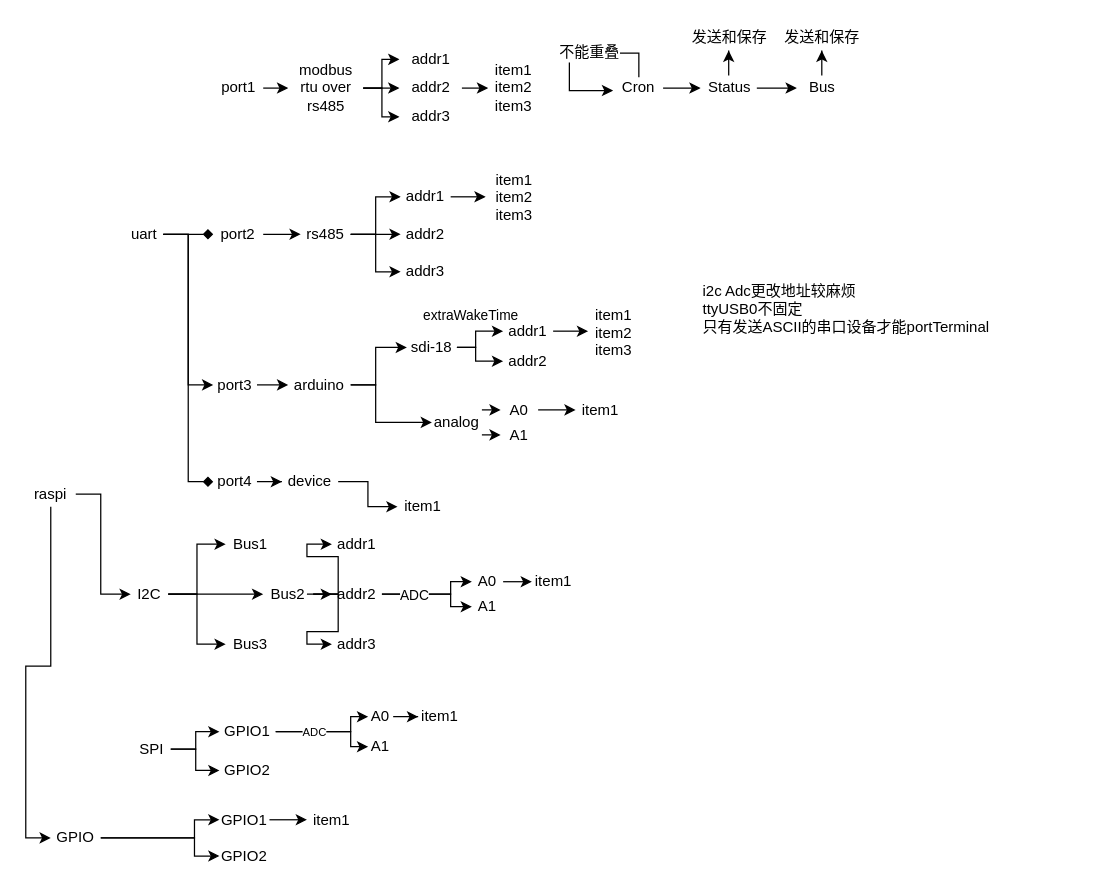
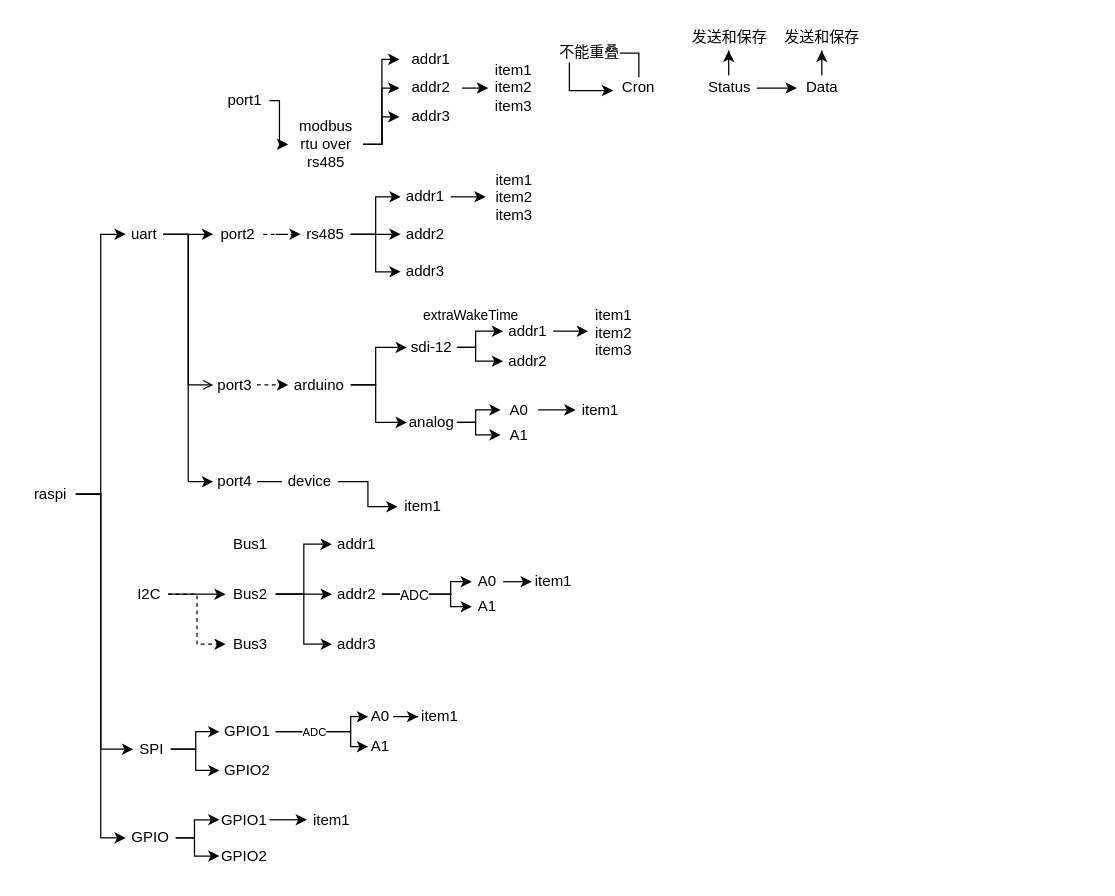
- <mxCell id="72" value="port1" style="text;html=1;align=center;verticalAlign=middle;resizable=0;points=[];autosize=1;strokeColor=none;fillColor=none;" parent="1" vertex="1"><mxGeometry x="170" y="60" width="40" height="20" as="geometry" /></mxCell>
+ <mxCell id="72" value="port1" style="text;html=1;align=center;verticalAlign=middle;resizable=0;points=[];autosize=1;strokeColor=none;fillColor=none;" parent="1" vertex="1"><mxGeometry x="175" y="70" width="40" height="20" as="geometry" /></mxCell>
- <mxCell id="76" value="modbus &lt;br&gt;rtu over&lt;br&gt;rs485" style="text;html=1;align=center;verticalAlign=middle;resizable=0;points=[];autosize=1;strokeColor=none;fillColor=none;" parent="1" vertex="1"><mxGeometry x="230" y="45" width="60" height="50" as="geometry" /></mxCell>
+ <mxCell id="76" value="modbus &lt;br&gt;rtu over&lt;br&gt;rs485" style="text;html=1;align=center;verticalAlign=middle;resizable=0;points=[];autosize=1;strokeColor=none;fillColor=none;" parent="1" vertex="1"><mxGeometry x="230" y="90" width="60" height="50" as="geometry" /></mxCell>
- <mxCell id="93" style="edgeStyle=orthogonalEdgeStyle;rounded=0;orthogonalLoop=1;jettySize=auto;html=1;" edge="1" parent="1" source="94" target="97"><mxGeometry relative="1" as="geometry" /></mxCell>
- <mxCell id="100" value="Bus" style="text;html=1;align=center;verticalAlign=middle;resizable=0;points=[];autosize=1;strokeColor=none;fillColor=none;" vertex="1" parent="1"><mxGeometry x="637" y="60" width="40" height="20" as="geometry" /></mxCell>
+ <mxCell id="100" value="Data" style="text;html=1;align=center;verticalAlign=middle;resizable=0;points=[];autosize=1;strokeColor=none;fillColor=none;" vertex="1" parent="1"><mxGeometry x="637" y="60" width="40" height="20" as="geometry" /></mxCell>
- <mxCell id="15" style="edgeStyle=orthogonalEdgeStyle;rounded=0;orthogonalLoop=1;jettySize=auto;html=1;entryX=0;entryY=0.5;entryDx=0;entryDy=0;endArrow=diamond;" parent="1" source="18" target="65" edge="1"><mxGeometry relative="1" as="geometry"><Array as="points"><mxPoint x="140" y="187" /><mxPoint x="140" y="187" /></Array></mxGeometry></mxCell>
+ <mxCell id="15" style="edgeStyle=orthogonalEdgeStyle;rounded=0;orthogonalLoop=1;jettySize=auto;html=1;entryX=0;entryY=0.5;entryDx=0;entryDy=0;" parent="1" source="18" target="65" edge="1"><mxGeometry relative="1" as="geometry"><Array as="points"><mxPoint x="140" y="187" /><mxPoint x="140" y="187" /></Array></mxGeometry></mxCell>
- <mxCell id="64" style="edgeStyle=orthogonalEdgeStyle;rounded=0;orthogonalLoop=1;jettySize=auto;html=1;entryX=0;entryY=0.5;entryDx=0;entryDy=0;" parent="1" source="65" target="10" edge="1"><mxGeometry relative="1" as="geometry" /></mxCell>
+ <mxCell id="64" style="edgeStyle=orthogonalEdgeStyle;rounded=0;orthogonalLoop=1;jettySize=auto;html=1;entryX=0;entryY=0.5;entryDx=0;entryDy=0;dashed=1;" parent="1" source="65" target="10" edge="1"><mxGeometry relative="1" as="geometry" /></mxCell>
- <mxCell id="91" value="i2c Adc更改地址较麻烦&lt;br&gt;ttyUSB0不固定&lt;br&gt;只有发送ASCII的串口设备才能portTerminal" style="text;html=1;strokeColor=none;fillColor=none;align=left;verticalAlign=middle;whiteSpace=wrap;rounded=0;" parent="1" vertex="1"><mxGeometry x="560" y="212" width="310" height="70" as="geometry" /></mxCell>
- <mxCell id="24" value="sdi-18" style="text;html=1;strokeColor=none;fillColor=none;align=center;verticalAlign=middle;whiteSpace=wrap;rounded=0;" parent="1" vertex="1"><mxGeometry x="325" y="267.5" width="40" height="20" as="geometry" /></mxCell>
+ <mxCell id="24" value="sdi-12" style="text;html=1;strokeColor=none;fillColor=none;align=center;verticalAlign=middle;whiteSpace=wrap;rounded=0;" parent="1" vertex="1"><mxGeometry x="325" y="267.5" width="40" height="20" as="geometry" /></mxCell>
+ <mxCell id="2" style="edgeStyle=orthogonalEdgeStyle;rounded=0;orthogonalLoop=1;jettySize=auto;html=1;entryX=0;entryY=0.5;entryDx=0;entryDy=0;" parent="1" source="6" target="18" edge="1"><mxGeometry relative="1" as="geometry" /></mxCell>
- <mxCell id="16" style="edgeStyle=elbowEdgeStyle;rounded=0;orthogonalLoop=1;jettySize=auto;html=1;" parent="1" source="18" target="63" edge="1"><mxGeometry relative="1" as="geometry"><Array as="points"><mxPoint x="150" y="235" /><mxPoint x="153" y="260" /></Array></mxGeometry></mxCell>
+ <mxCell id="16" style="edgeStyle=elbowEdgeStyle;rounded=0;orthogonalLoop=1;jettySize=auto;html=1;endArrow=open;" parent="1" source="18" target="63" edge="1"><mxGeometry relative="1" as="geometry"><Array as="points"><mxPoint x="150" y="235" /><mxPoint x="153" y="260" /></Array></mxGeometry></mxCell>
- <mxCell id="62" style="edgeStyle=orthogonalEdgeStyle;rounded=0;orthogonalLoop=1;jettySize=auto;html=1;exitX=1;exitY=0.5;exitDx=0;exitDy=0;entryX=0;entryY=0.5;entryDx=0;entryDy=0;" parent="1" source="63" target="21" edge="1"><mxGeometry relative="1" as="geometry" /></mxCell>
+ <mxCell id="62" style="edgeStyle=orthogonalEdgeStyle;rounded=0;orthogonalLoop=1;jettySize=auto;html=1;exitX=1;exitY=0.5;exitDx=0;exitDy=0;entryX=0;entryY=0.5;entryDx=0;entryDy=0;dashed=1;" parent="1" source="63" target="21" edge="1"><mxGeometry relative="1" as="geometry" /></mxCell>
- <mxCell id="30" value="analog" style="text;html=1;strokeColor=none;fillColor=none;align=center;verticalAlign=middle;whiteSpace=wrap;rounded=0;" parent="1" vertex="1"><mxGeometry x="345" y="327.5" width="40" height="20" as="geometry" /></mxCell>
+ <mxCell id="30" value="analog" style="text;html=1;strokeColor=none;fillColor=none;align=center;verticalAlign=middle;whiteSpace=wrap;rounded=0;" parent="1" vertex="1"><mxGeometry x="325" y="327.5" width="40" height="20" as="geometry" /></mxCell>
- <mxCell id="17" value="" style="edgeStyle=orthogonalEdgeStyle;rounded=0;orthogonalLoop=1;jettySize=auto;html=1;endArrow=diamond;" edge="1" parent="1" source="18" target="105"><mxGeometry relative="1" as="geometry"><Array as="points"><mxPoint x="150" y="187" /><mxPoint x="150" y="385" /></Array></mxGeometry></mxCell>
+ <mxCell id="17" value="" style="edgeStyle=orthogonalEdgeStyle;rounded=0;orthogonalLoop=1;jettySize=auto;html=1;" edge="1" parent="1" source="18" target="105"><mxGeometry relative="1" as="geometry"><Array as="points"><mxPoint x="150" y="187" /><mxPoint x="150" y="385" /></Array></mxGeometry></mxCell>
- <mxCell id="104" value="" style="edgeStyle=orthogonalEdgeStyle;rounded=0;orthogonalLoop=1;jettySize=auto;html=1;" edge="1" parent="1" source="105" target="108"><mxGeometry relative="1" as="geometry" /></mxCell>
+ <mxCell id="104" value="" style="edgeStyle=orthogonalEdgeStyle;rounded=0;orthogonalLoop=1;jettySize=auto;html=1;endArrow=none;" edge="1" parent="1" source="105" target="108"><mxGeometry relative="1" as="geometry" /></mxCell>
- <mxCell id="34" style="edgeStyle=orthogonalEdgeStyle;rounded=0;orthogonalLoop=1;jettySize=auto;html=1;entryX=0;entryY=0.5;entryDx=0;entryDy=0;" parent="1" source="37" target="38" edge="1"><mxGeometry relative="1" as="geometry" /></mxCell>
- <mxCell id="3" style="edgeStyle=orthogonalEdgeStyle;rounded=0;orthogonalLoop=1;jettySize=auto;html=1;entryX=0;entryY=0.5;entryDx=0;entryDy=0;" parent="1" source="6" target="37" edge="1"><mxGeometry relative="1" as="geometry"><Array as="points"><mxPoint x="80" y="395" /><mxPoint x="80" y="475" /></Array></mxGeometry></mxCell>
- <mxCell id="42" value="Bus2" style="text;html=1;strokeColor=none;fillColor=none;align=center;verticalAlign=middle;whiteSpace=wrap;rounded=0;" parent="1" vertex="1"><mxGeometry x="210" y="465" width="40" height="20" as="geometry" /></mxCell>
+ <mxCell id="42" value="Bus2" style="text;html=1;strokeColor=none;fillColor=none;align=center;verticalAlign=middle;whiteSpace=wrap;rounded=0;" parent="1" vertex="1"><mxGeometry x="180" y="465" width="40" height="20" as="geometry" /></mxCell>
- <mxCell id="36" style="edgeStyle=orthogonalEdgeStyle;rounded=0;orthogonalLoop=1;jettySize=auto;html=1;entryX=0;entryY=0.5;entryDx=0;entryDy=0;" parent="1" source="37" target="43" edge="1"><mxGeometry relative="1" as="geometry" /></mxCell>
+ <mxCell id="36" style="edgeStyle=orthogonalEdgeStyle;rounded=0;orthogonalLoop=1;jettySize=auto;html=1;entryX=0;entryY=0.5;entryDx=0;entryDy=0;dashed=1;" parent="1" source="37" target="43" edge="1"><mxGeometry relative="1" as="geometry" /></mxCell>
+ <mxCell id="5" style="edgeStyle=elbowEdgeStyle;rounded=0;orthogonalLoop=1;jettySize=auto;html=1;" parent="1" source="6" target="55" edge="1"><mxGeometry relative="1" as="geometry"><Array as="points"><mxPoint x="80" y="545" /></Array></mxGeometry></mxCell>
- <mxCell id="58" value="GPIO" style="text;html=1;strokeColor=none;fillColor=none;align=center;verticalAlign=middle;whiteSpace=wrap;rounded=0;" parent="1" vertex="1"><mxGeometry x="40" y="660" width="40" height="20" as="geometry" /></mxCell>
+ <mxCell id="58" value="GPIO" style="text;html=1;strokeColor=none;fillColor=none;align=center;verticalAlign=middle;whiteSpace=wrap;rounded=0;" parent="1" vertex="1"><mxGeometry x="100" y="660" width="40" height="20" as="geometry" /></mxCell>
